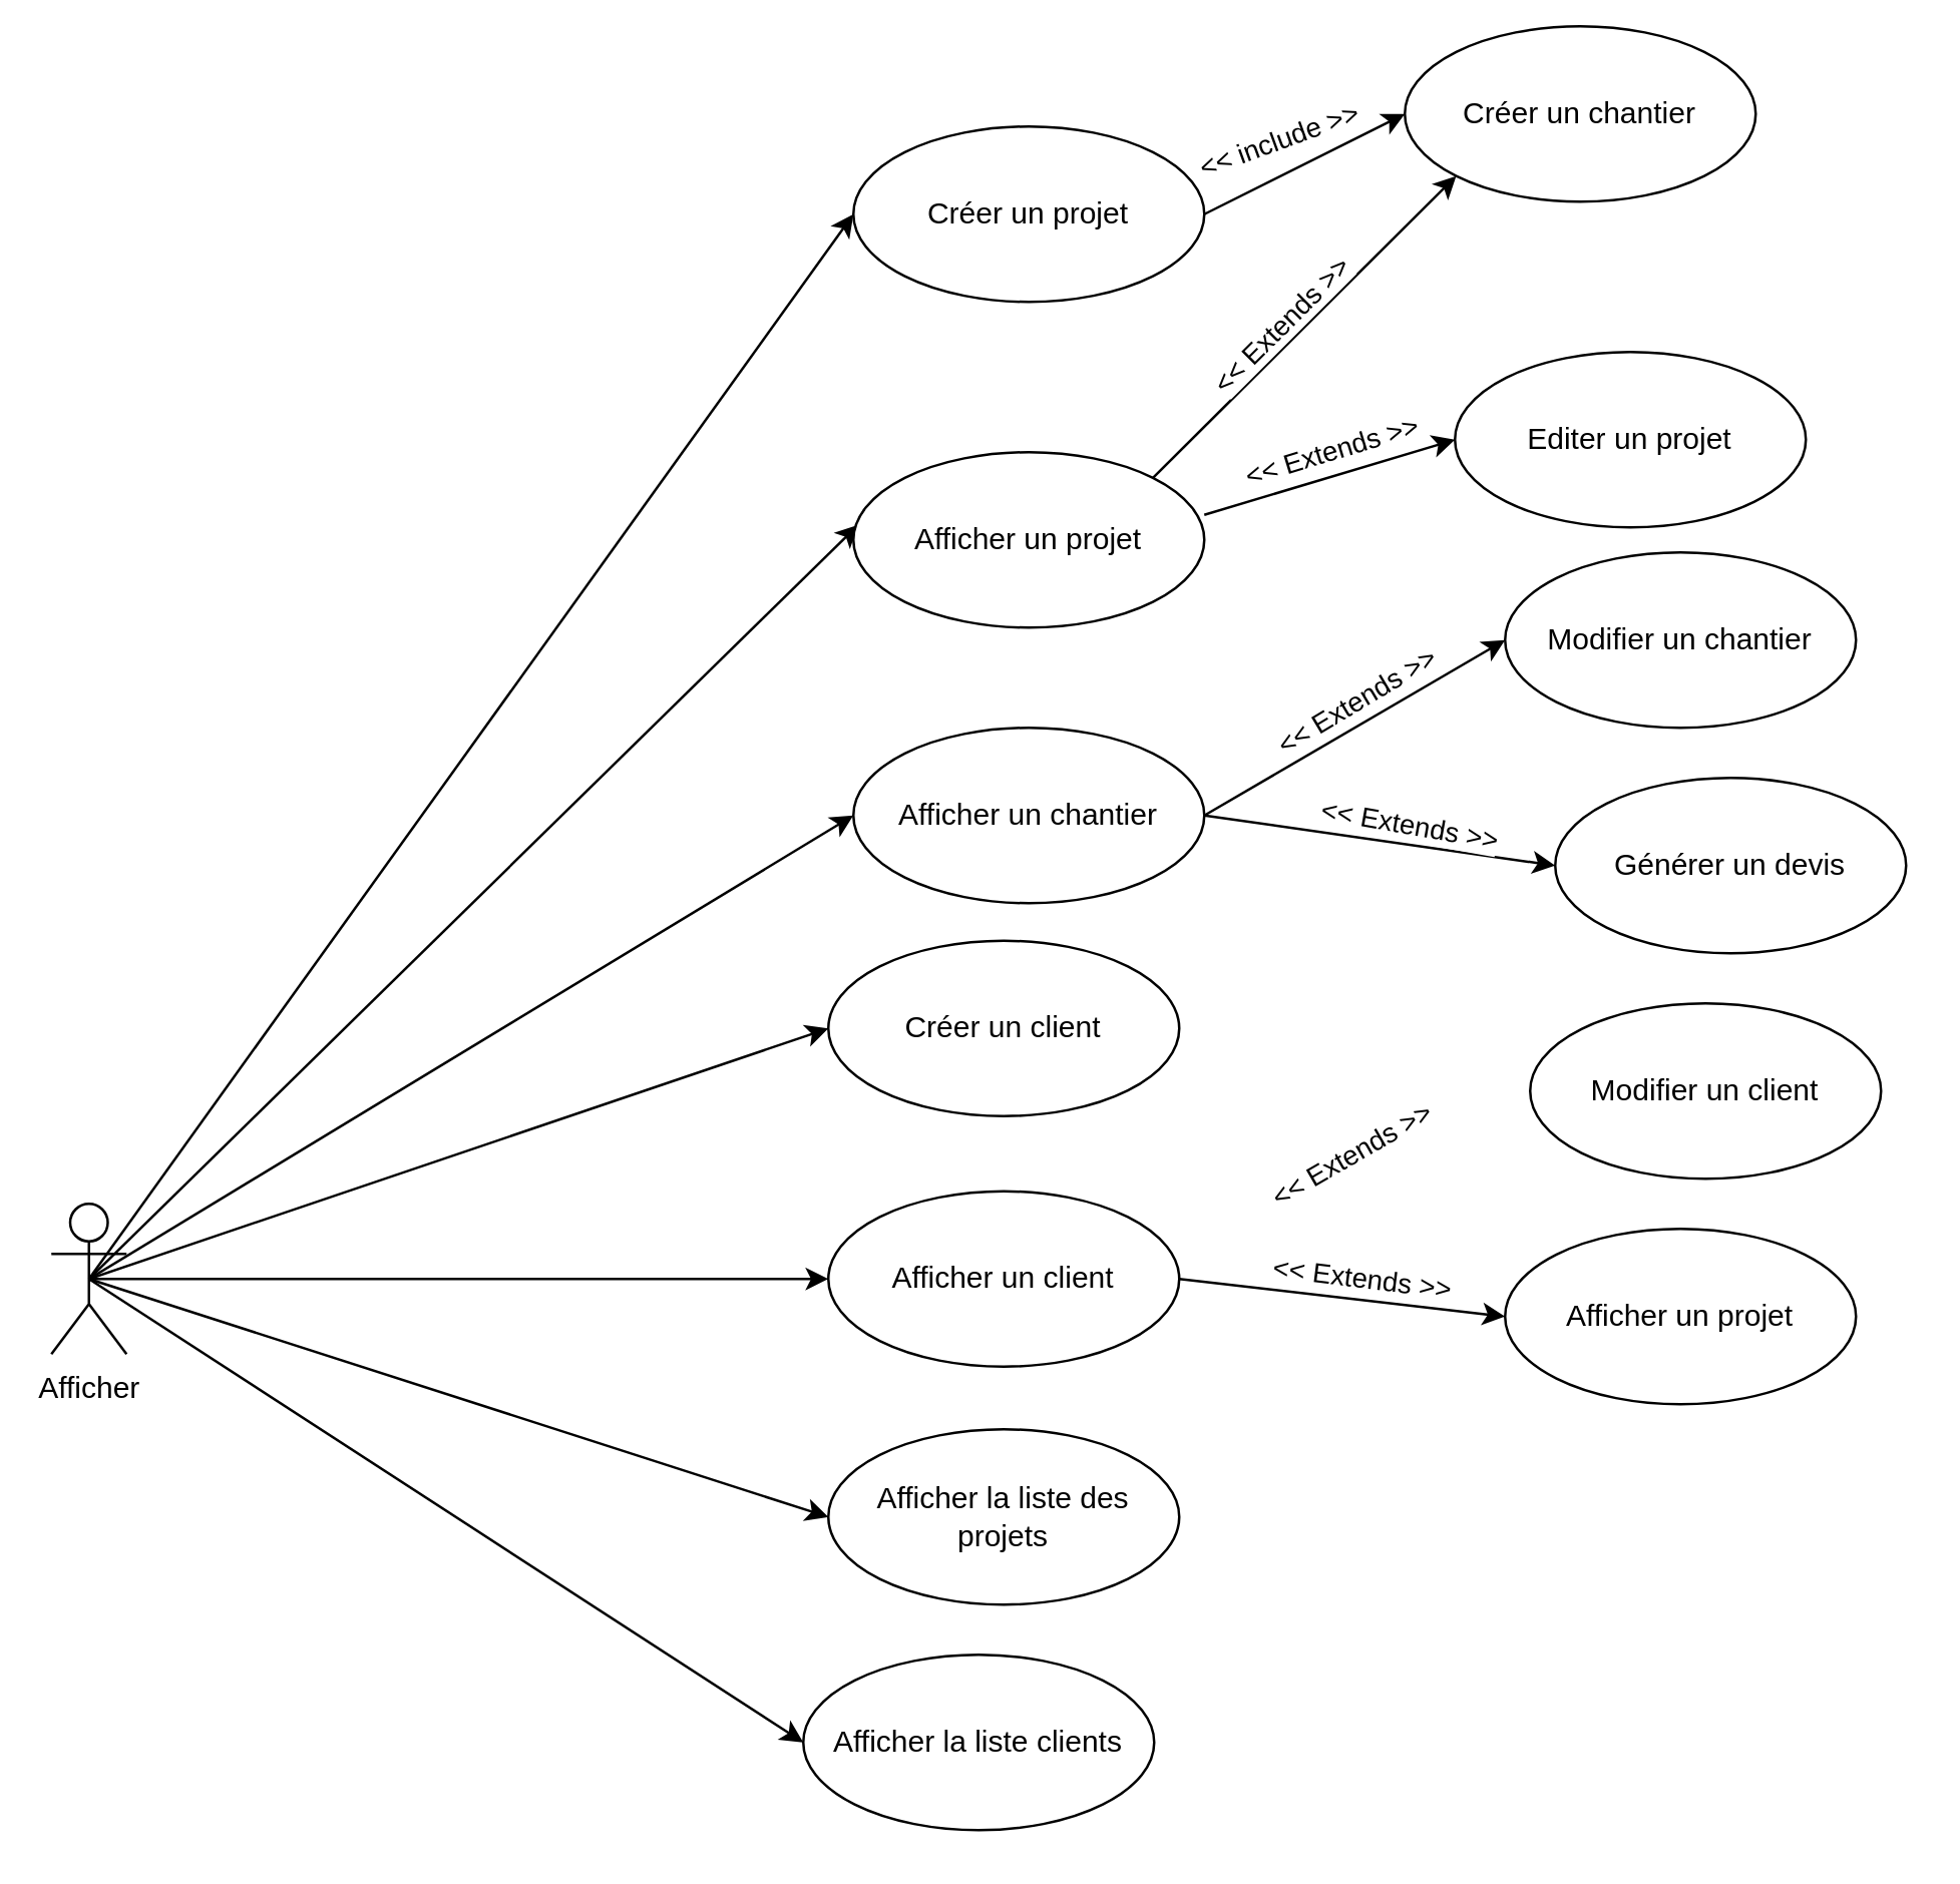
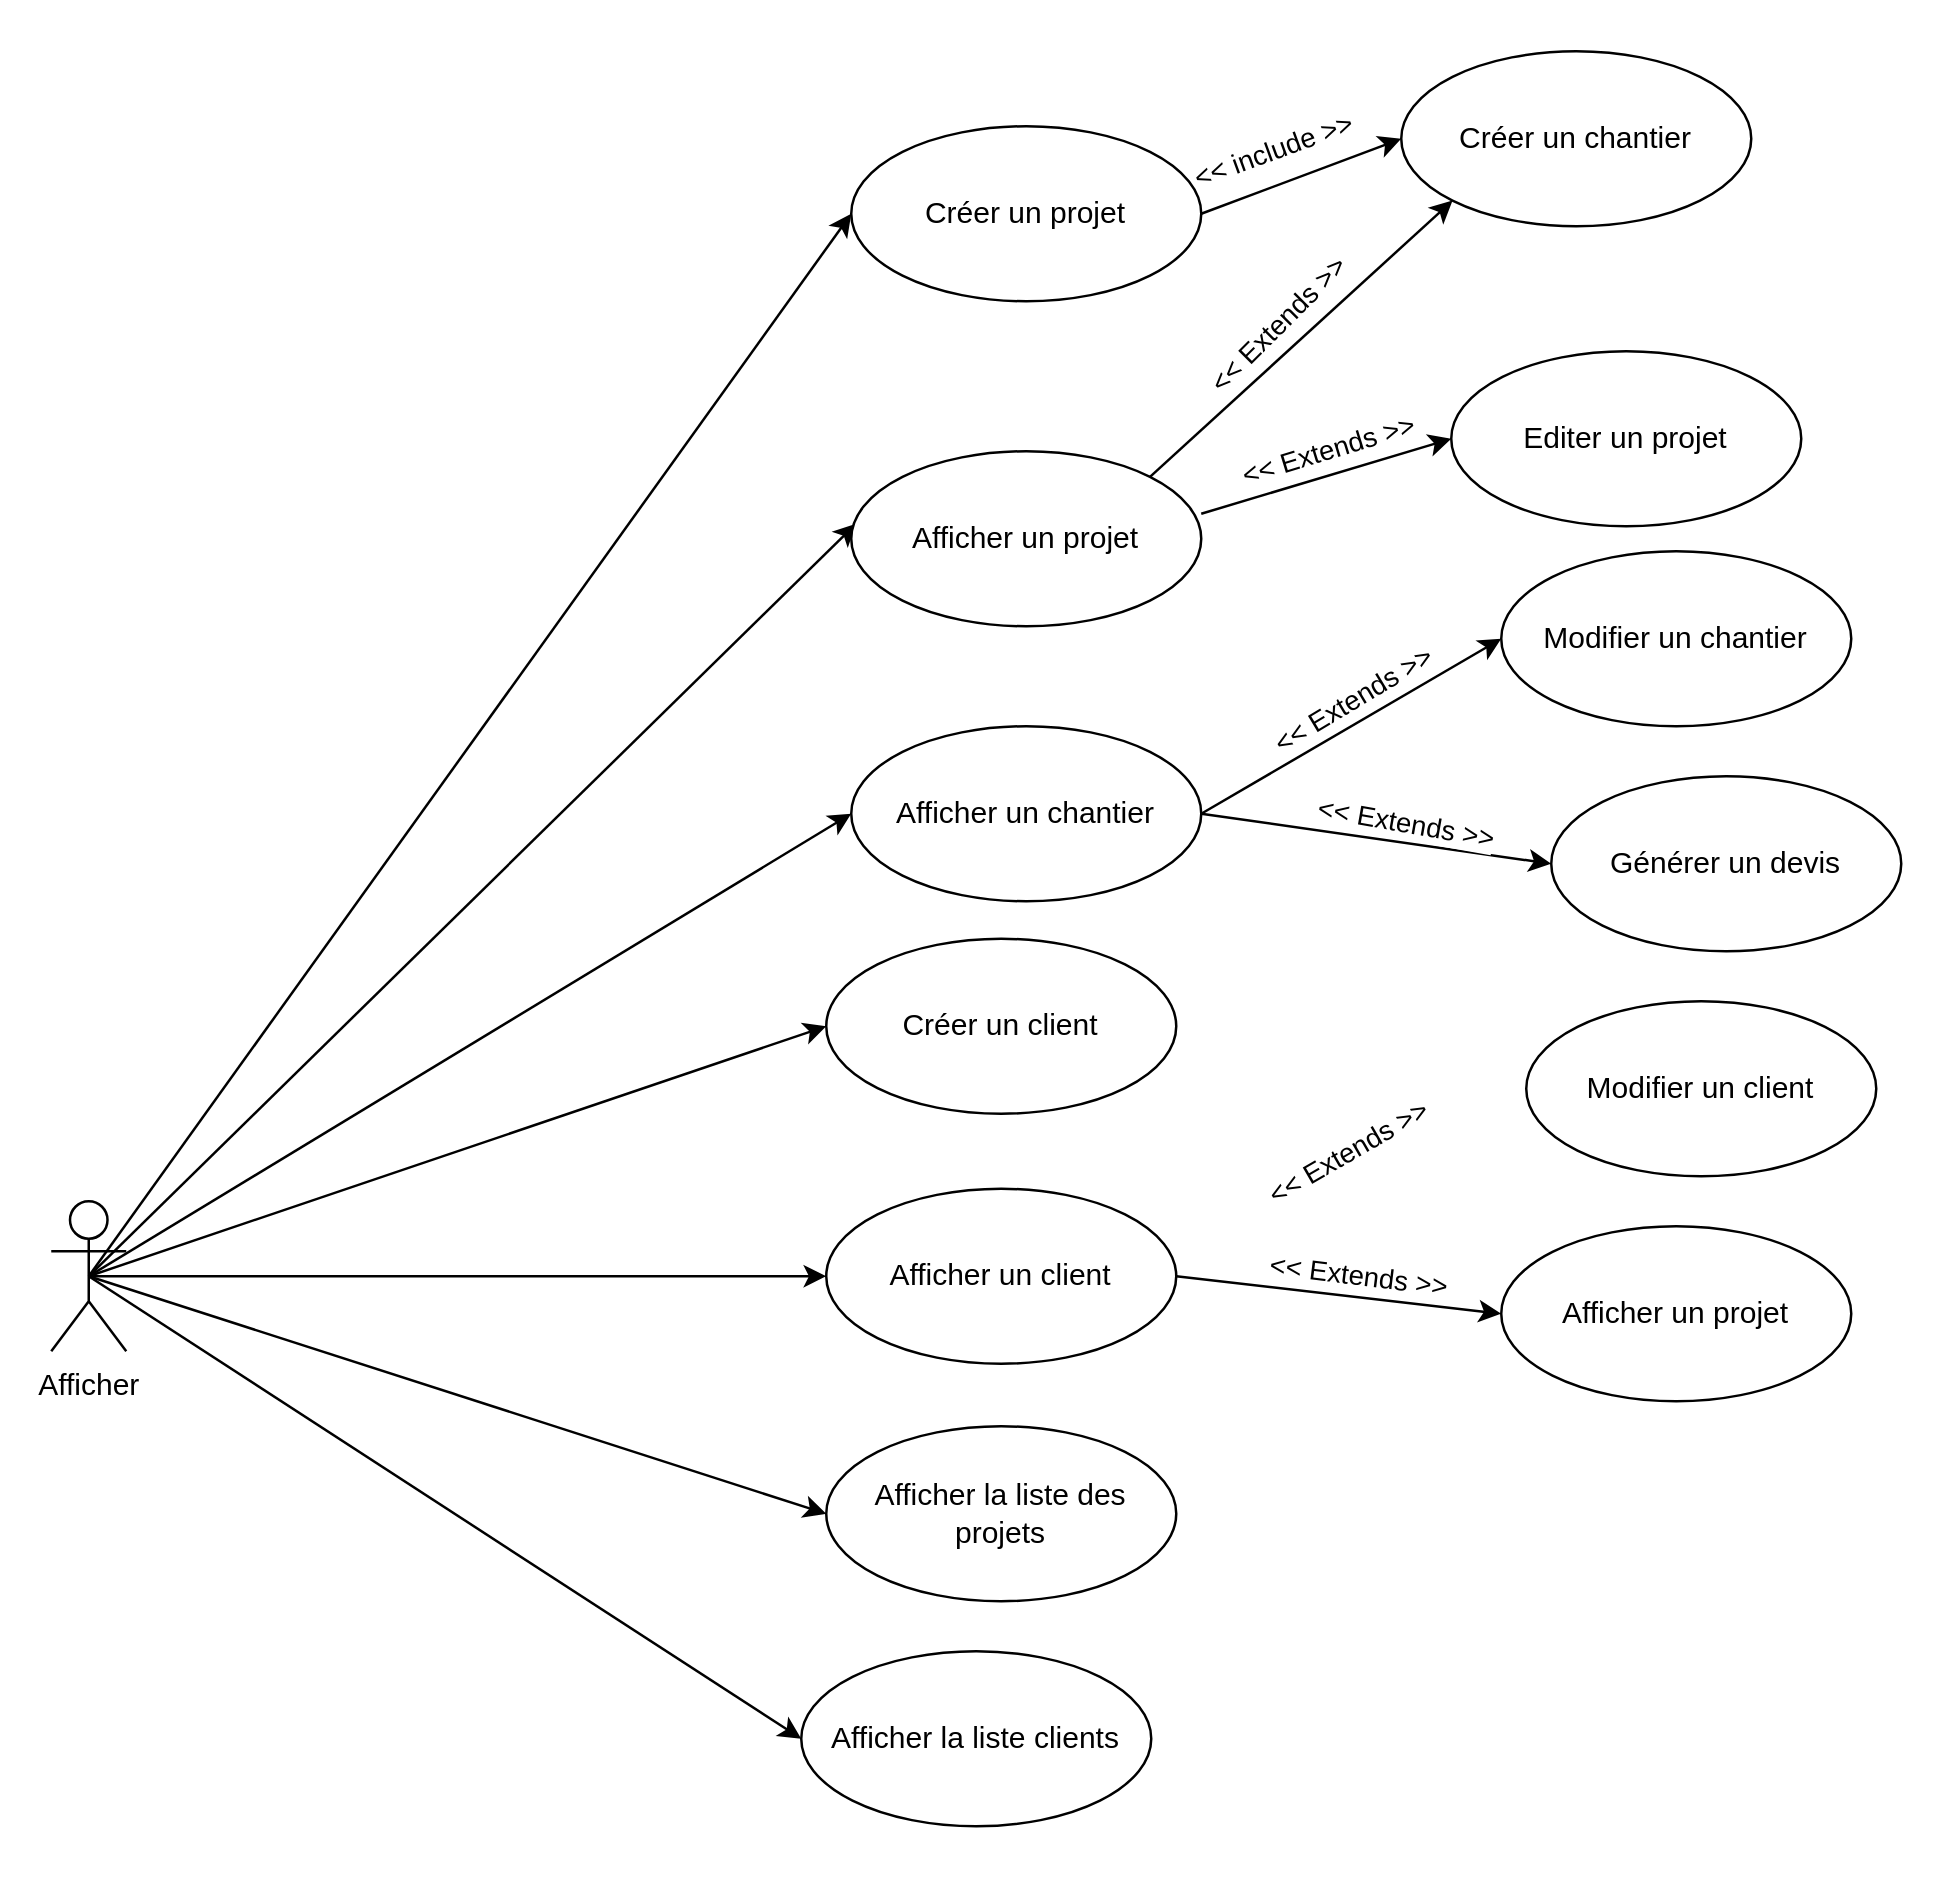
- <mxCell id="21" value="Créer&amp;nbsp;un chantier" style="ellipse;whiteSpace=wrap;html=1;" parent="1" vertex="1"><mxGeometry x="560" y="10" width="140" height="70" as="geometry" /></mxCell>
+ <mxCell id="21" value="Créer&amp;nbsp;un chantier" style="ellipse;whiteSpace=wrap;html=1;" parent="1" vertex="1"><mxGeometry x="560" y="20" width="140" height="70" as="geometry" /></mxCell>
